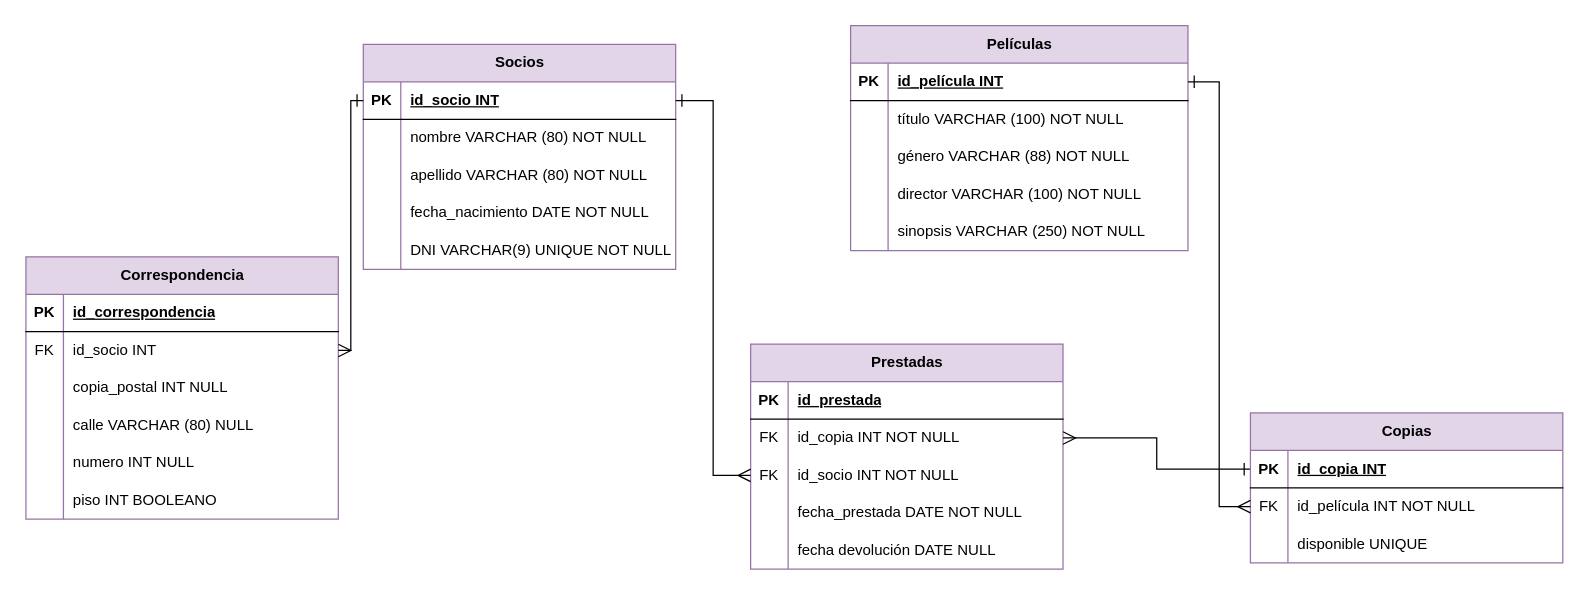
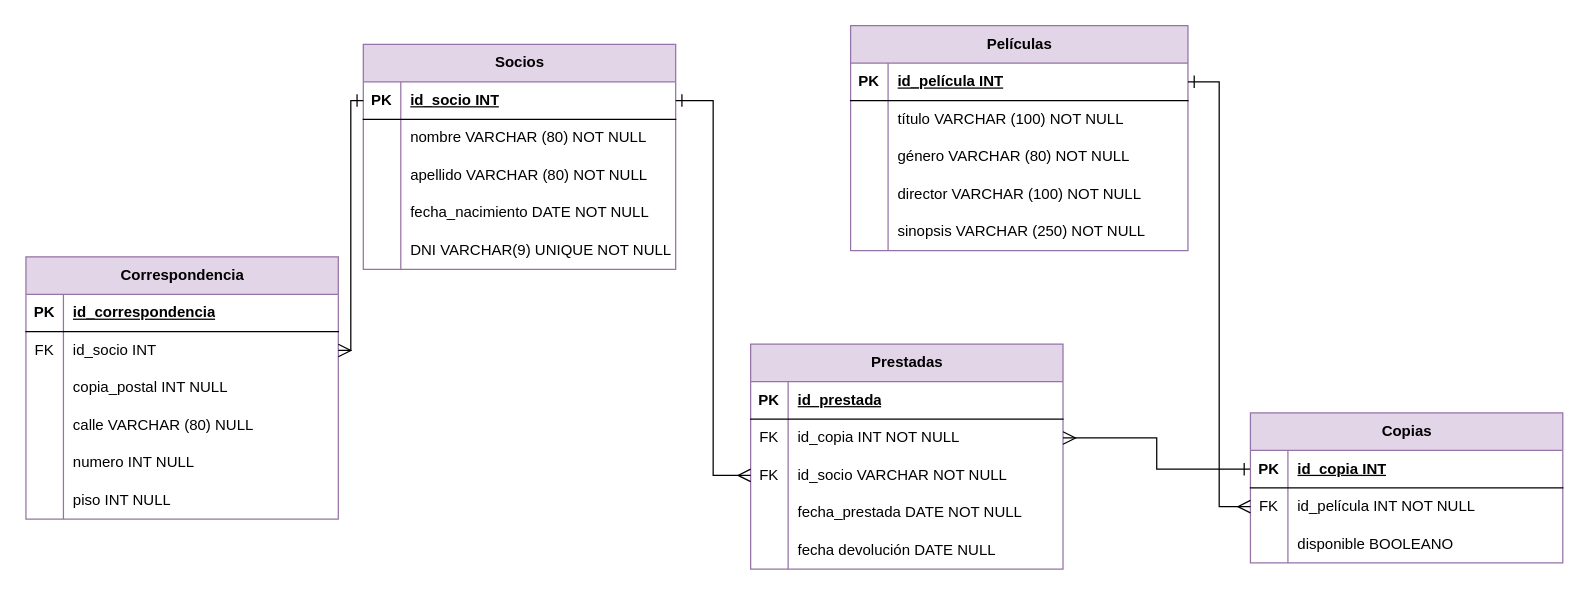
- <mxCell id="27" value="género VARCHAR (88) NOT NULL" style="shape=partialRectangle;connectable=0;fillColor=none;top=0;left=0;bottom=0;right=0;align=left;spacingLeft=6;overflow=hidden;whiteSpace=wrap;html=1;" parent="25" vertex="1"><mxGeometry x="30" width="240" height="30" as="geometry"><mxRectangle width="240" height="30" as="alternateBounds" /></mxGeometry></mxCell>
+ <mxCell id="27" value="género VARCHAR (80) NOT NULL" style="shape=partialRectangle;connectable=0;fillColor=none;top=0;left=0;bottom=0;right=0;align=left;spacingLeft=6;overflow=hidden;whiteSpace=wrap;html=1;" parent="25" vertex="1"><mxGeometry x="30" width="240" height="30" as="geometry"><mxRectangle width="240" height="30" as="alternateBounds" /></mxGeometry></mxCell>
- <mxCell id="43" value="id_socio INT NOT NULL" style="shape=partialRectangle;connectable=0;fillColor=none;top=0;left=0;bottom=0;right=0;align=left;spacingLeft=6;overflow=hidden;whiteSpace=wrap;html=1;" parent="41" vertex="1"><mxGeometry x="30" width="220" height="30" as="geometry"><mxRectangle width="220" height="30" as="alternateBounds" /></mxGeometry></mxCell>
+ <mxCell id="43" value="id_socio VARCHAR NOT NULL" style="shape=partialRectangle;connectable=0;fillColor=none;top=0;left=0;bottom=0;right=0;align=left;spacingLeft=6;overflow=hidden;whiteSpace=wrap;html=1;" parent="41" vertex="1"><mxGeometry x="30" width="220" height="30" as="geometry"><mxRectangle width="220" height="30" as="alternateBounds" /></mxGeometry></mxCell>
- <mxCell id="68" value="piso INT BOOLEANO" style="shape=partialRectangle;connectable=0;fillColor=none;top=0;left=0;bottom=0;right=0;align=left;spacingLeft=6;overflow=hidden;whiteSpace=wrap;html=1;" parent="66" vertex="1"><mxGeometry x="30" width="220" height="30" as="geometry"><mxRectangle width="220" height="30" as="alternateBounds" /></mxGeometry></mxCell>
+ <mxCell id="68" value="piso INT NULL" style="shape=partialRectangle;connectable=0;fillColor=none;top=0;left=0;bottom=0;right=0;align=left;spacingLeft=6;overflow=hidden;whiteSpace=wrap;html=1;" parent="66" vertex="1"><mxGeometry x="30" width="220" height="30" as="geometry"><mxRectangle width="220" height="30" as="alternateBounds" /></mxGeometry></mxCell>
- <mxCell id="81" value="disponible UNIQUE" style="shape=partialRectangle;connectable=0;fillColor=none;top=0;left=0;bottom=0;right=0;align=left;spacingLeft=6;overflow=hidden;whiteSpace=wrap;html=1;" parent="79" vertex="1"><mxGeometry x="30" width="220" height="30" as="geometry"><mxRectangle width="220" height="30" as="alternateBounds" /></mxGeometry></mxCell>
+ <mxCell id="81" value="disponible BOOLEANO" style="shape=partialRectangle;connectable=0;fillColor=none;top=0;left=0;bottom=0;right=0;align=left;spacingLeft=6;overflow=hidden;whiteSpace=wrap;html=1;" parent="79" vertex="1"><mxGeometry x="30" width="220" height="30" as="geometry"><mxRectangle width="220" height="30" as="alternateBounds" /></mxGeometry></mxCell>
